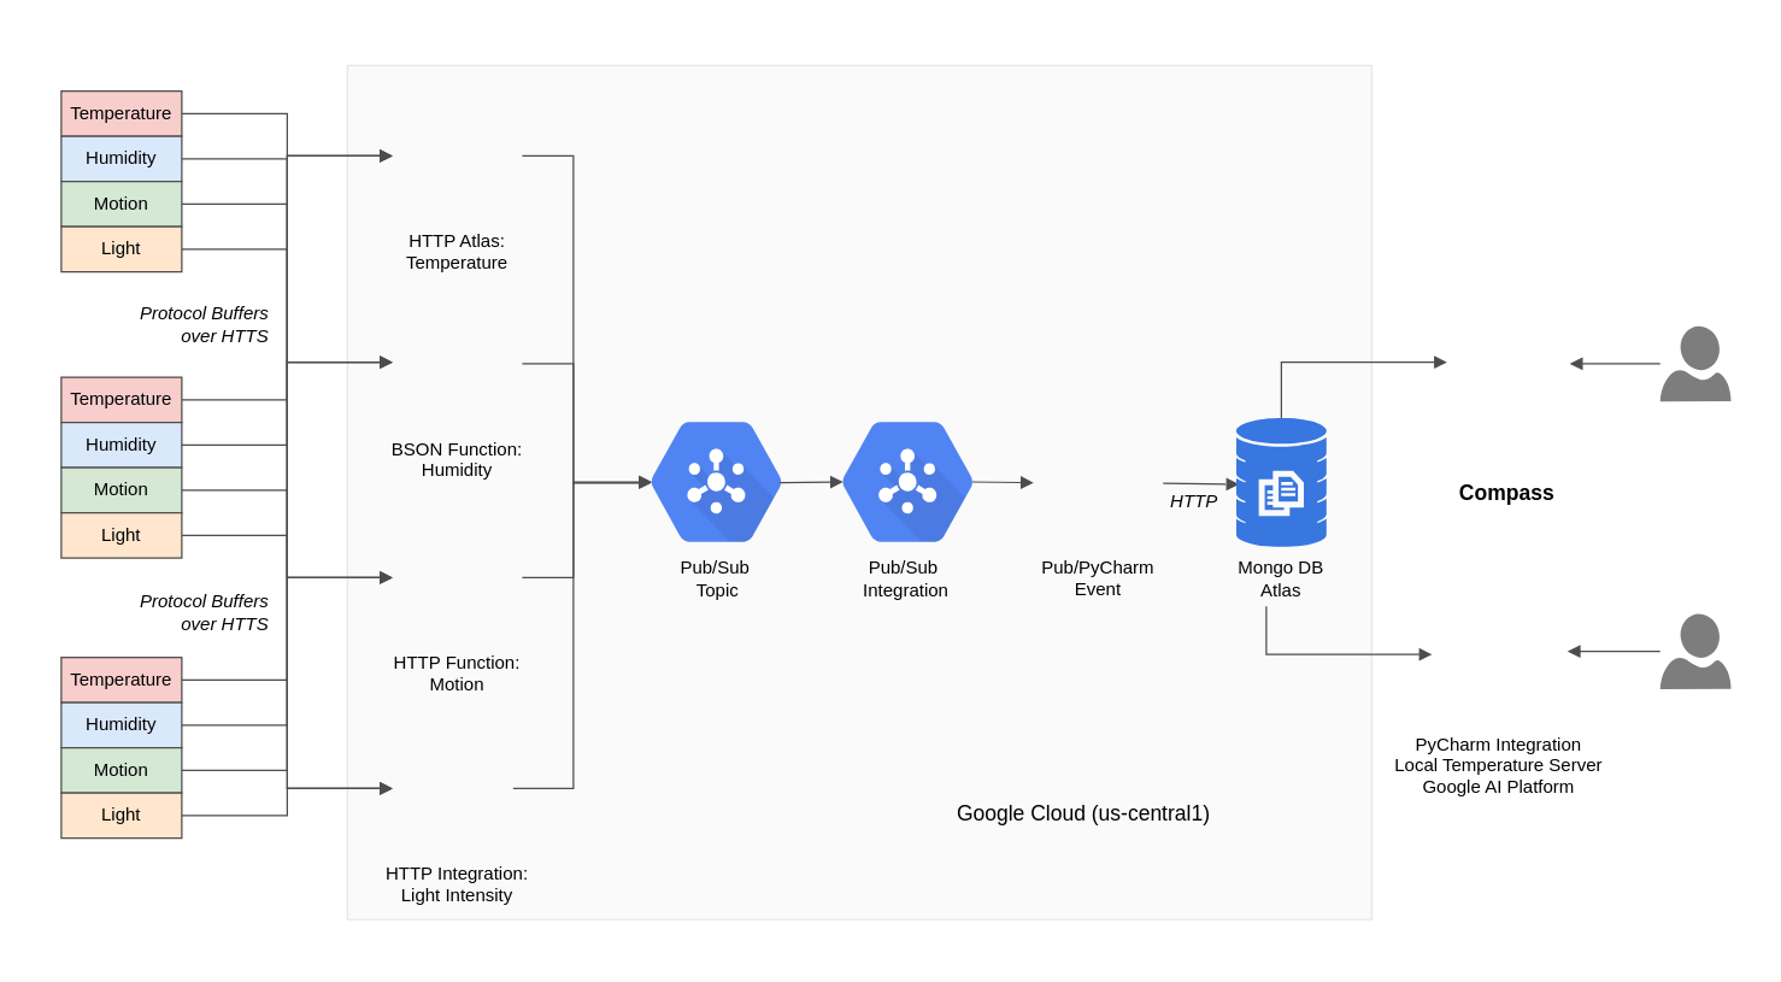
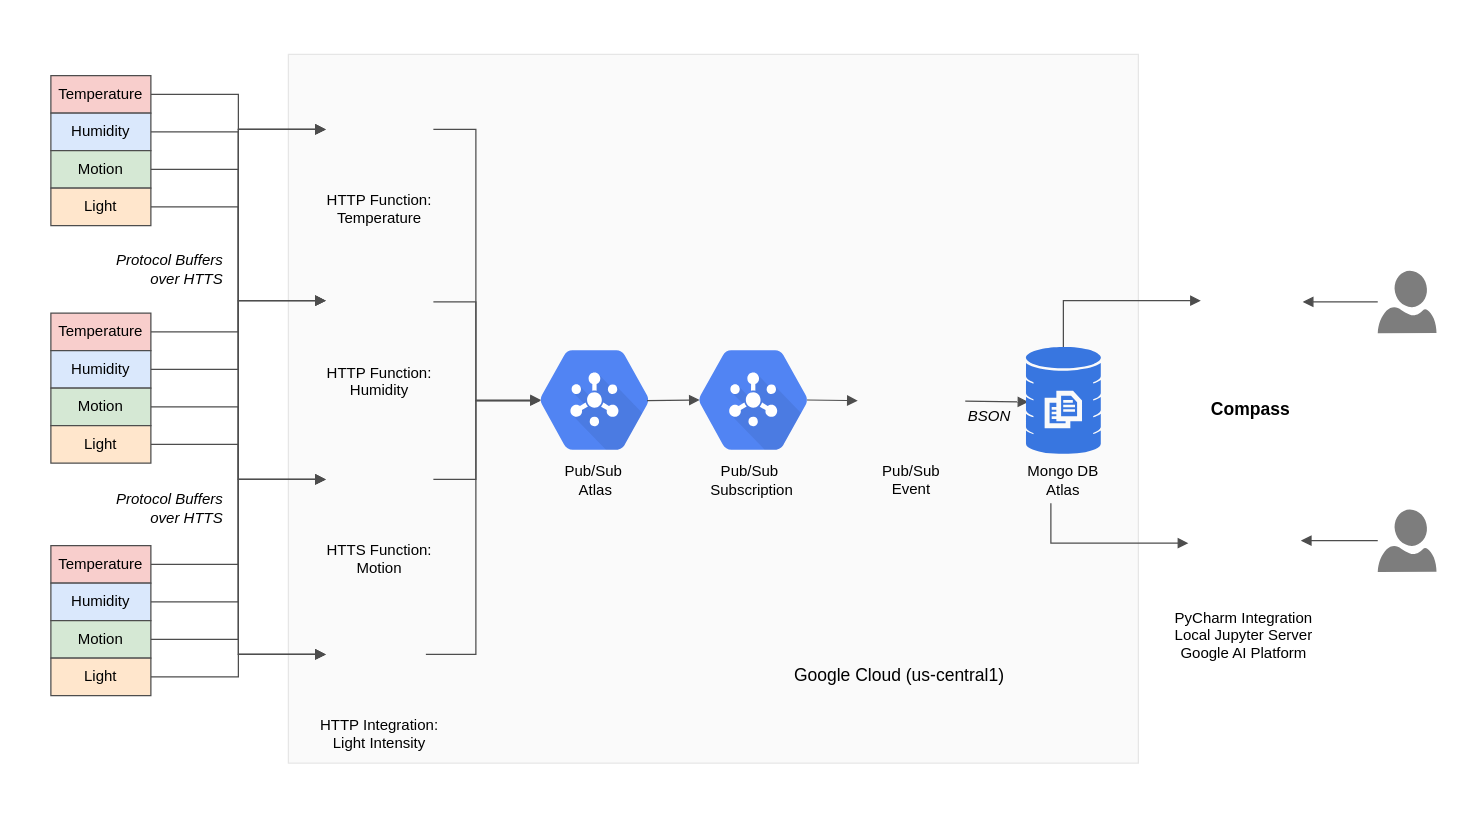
- <mxCell id="30" value="HTTP Atlas:&#10;Temperature" style="shape=image;imageAspect=0;aspect=fixed;verticalLabelPosition=bottom;verticalAlign=top;image=https://codelabs.developers.google.com/codelabs/cloud-starting-cloudfunctions/img/51b03178ac54a85f.png;strokeColor=#4D4D4D;" parent="1" vertex="1"><mxGeometry x="260" y="60" width="86" height="86" as="geometry" /></mxCell>
+ <mxCell id="30" value="HTTP Function:&#10;Temperature" style="shape=image;imageAspect=0;aspect=fixed;verticalLabelPosition=bottom;verticalAlign=top;image=https://codelabs.developers.google.com/codelabs/cloud-starting-cloudfunctions/img/51b03178ac54a85f.png;strokeColor=#4D4D4D;" parent="1" vertex="1"><mxGeometry x="260" y="60" width="86" height="86" as="geometry" /></mxCell>
- <mxCell id="32" value="BSON Function:&#10;Humidity" style="shape=image;imageAspect=0;aspect=fixed;verticalLabelPosition=bottom;verticalAlign=top;image=https://codelabs.developers.google.com/codelabs/cloud-starting-cloudfunctions/img/51b03178ac54a85f.png;strokeColor=#4D4D4D;" parent="1" vertex="1"><mxGeometry x="260" y="198" width="86" height="86" as="geometry" /></mxCell>
+ <mxCell id="32" value="HTTP Function:&#10;Humidity" style="shape=image;imageAspect=0;aspect=fixed;verticalLabelPosition=bottom;verticalAlign=top;image=https://codelabs.developers.google.com/codelabs/cloud-starting-cloudfunctions/img/51b03178ac54a85f.png;strokeColor=#4D4D4D;" parent="1" vertex="1"><mxGeometry x="260" y="198" width="86" height="86" as="geometry" /></mxCell>
- <mxCell id="58" value="&lt;div style=&quot;text-align: center&quot;&gt;&lt;span&gt;HTTP&lt;/span&gt;&lt;/div&gt;" style="text;html=1;strokeColor=none;fillColor=none;align=right;verticalAlign=middle;whiteSpace=wrap;rounded=0;fontSize=12;fontStyle=2" parent="1" vertex="1"><mxGeometry x="770" y="323" width="40" height="20" as="geometry" /></mxCell>
+ <mxCell id="58" value="&lt;div style=&quot;text-align: center&quot;&gt;&lt;span&gt;BSON&lt;/span&gt;&lt;/div&gt;" style="text;html=1;strokeColor=none;fillColor=none;align=right;verticalAlign=middle;whiteSpace=wrap;rounded=0;fontSize=12;fontStyle=2" parent="1" vertex="1"><mxGeometry x="770" y="323" width="40" height="20" as="geometry" /></mxCell>
- <mxCell id="39" value="Pub/PyCharm &#10;Event&#10;" style="shape=image;imageAspect=0;aspect=fixed;verticalLabelPosition=bottom;verticalAlign=top;image=https://codelabs.developers.google.com/codelabs/cloud-starting-cloudfunctions/img/51b03178ac54a85f.png;strokeColor=#4D4D4D;" parent="1" vertex="1"><mxGeometry x="685.5" y="277" width="86" height="86" as="geometry" /></mxCell>
+ <mxCell id="39" value="Pub/Sub &#10;Event&#10;" style="shape=image;imageAspect=0;aspect=fixed;verticalLabelPosition=bottom;verticalAlign=top;image=https://codelabs.developers.google.com/codelabs/cloud-starting-cloudfunctions/img/51b03178ac54a85f.png;strokeColor=#4D4D4D;" parent="1" vertex="1"><mxGeometry x="685.5" y="277" width="86" height="86" as="geometry" /></mxCell>
- <mxCell id="54" value="&lt;span&gt;Pub/Sub&amp;nbsp;&lt;br&gt;&lt;/span&gt;&lt;span&gt;&lt;span&gt;Topic&lt;/span&gt;&lt;/span&gt;" style="text;html=1;strokeColor=none;fillColor=none;align=center;verticalAlign=middle;whiteSpace=wrap;rounded=0;fontSize=12;" parent="1" vertex="1"><mxGeometry x="440.5" y="374" width="70" height="20" as="geometry" /></mxCell>
+ <mxCell id="54" value="&lt;span&gt;Pub/Sub&amp;nbsp;&lt;br&gt;&lt;/span&gt;&lt;span&gt;&lt;span&gt;Atlas&lt;/span&gt;&lt;/span&gt;" style="text;html=1;strokeColor=none;fillColor=none;align=center;verticalAlign=middle;whiteSpace=wrap;rounded=0;fontSize=12;" parent="1" vertex="1"><mxGeometry x="440.5" y="374" width="70" height="20" as="geometry" /></mxCell>
- <mxCell id="56" value="&lt;span&gt;Pub/Sub&amp;nbsp;&lt;br&gt;&lt;/span&gt;&lt;span&gt;&lt;span&gt;Integration&lt;/span&gt;&lt;/span&gt;" style="text;html=1;strokeColor=none;fillColor=none;align=center;verticalAlign=middle;whiteSpace=wrap;rounded=0;fontSize=12;" parent="1" vertex="1"><mxGeometry x="565.5" y="374" width="70" height="20" as="geometry" /></mxCell>
+ <mxCell id="56" value="&lt;span&gt;Pub/Sub&amp;nbsp;&lt;br&gt;&lt;/span&gt;&lt;span&gt;&lt;span&gt;Subscription&lt;/span&gt;&lt;/span&gt;" style="text;html=1;strokeColor=none;fillColor=none;align=center;verticalAlign=middle;whiteSpace=wrap;rounded=0;fontSize=12;" parent="1" vertex="1"><mxGeometry x="565.5" y="374" width="70" height="20" as="geometry" /></mxCell>
- <mxCell id="34" value="HTTP Function:&#10;Motion" style="shape=image;imageAspect=0;aspect=fixed;verticalLabelPosition=bottom;verticalAlign=top;image=https://codelabs.developers.google.com/codelabs/cloud-starting-cloudfunctions/img/51b03178ac54a85f.png;strokeColor=#4D4D4D;" parent="1" vertex="1"><mxGeometry x="260" y="340" width="86" height="86" as="geometry" /></mxCell>
+ <mxCell id="34" value="HTTS Function:&#10;Motion" style="shape=image;imageAspect=0;aspect=fixed;verticalLabelPosition=bottom;verticalAlign=top;image=https://codelabs.developers.google.com/codelabs/cloud-starting-cloudfunctions/img/51b03178ac54a85f.png;strokeColor=#4D4D4D;" parent="1" vertex="1"><mxGeometry x="260" y="340" width="86" height="86" as="geometry" /></mxCell>
- <mxCell id="45" value="PyCharm Integration&#10;Local Temperature Server&#10;Google AI Platform&#10;" style="shape=image;verticalLabelPosition=bottom;labelBackgroundColor=#ffffff;verticalAlign=top;aspect=fixed;imageAspect=0;image=https://upload.wikimedia.org/wikipedia/commons/thumb/3/38/Jupyter_logo.svg/883px-Jupyter_logo.svg.png;strokeColor=#4D4D4D;spacing=2;" parent="1" vertex="1"><mxGeometry x="953" y="384" width="83" height="96" as="geometry" /></mxCell>
+ <mxCell id="45" value="PyCharm Integration&#10;Local Jupyter Server&#10;Google AI Platform&#10;" style="shape=image;verticalLabelPosition=bottom;labelBackgroundColor=#ffffff;verticalAlign=top;aspect=fixed;imageAspect=0;image=https://upload.wikimedia.org/wikipedia/commons/thumb/3/38/Jupyter_logo.svg/883px-Jupyter_logo.svg.png;strokeColor=#4D4D4D;spacing=2;" parent="1" vertex="1"><mxGeometry x="953" y="384" width="83" height="96" as="geometry" /></mxCell>
